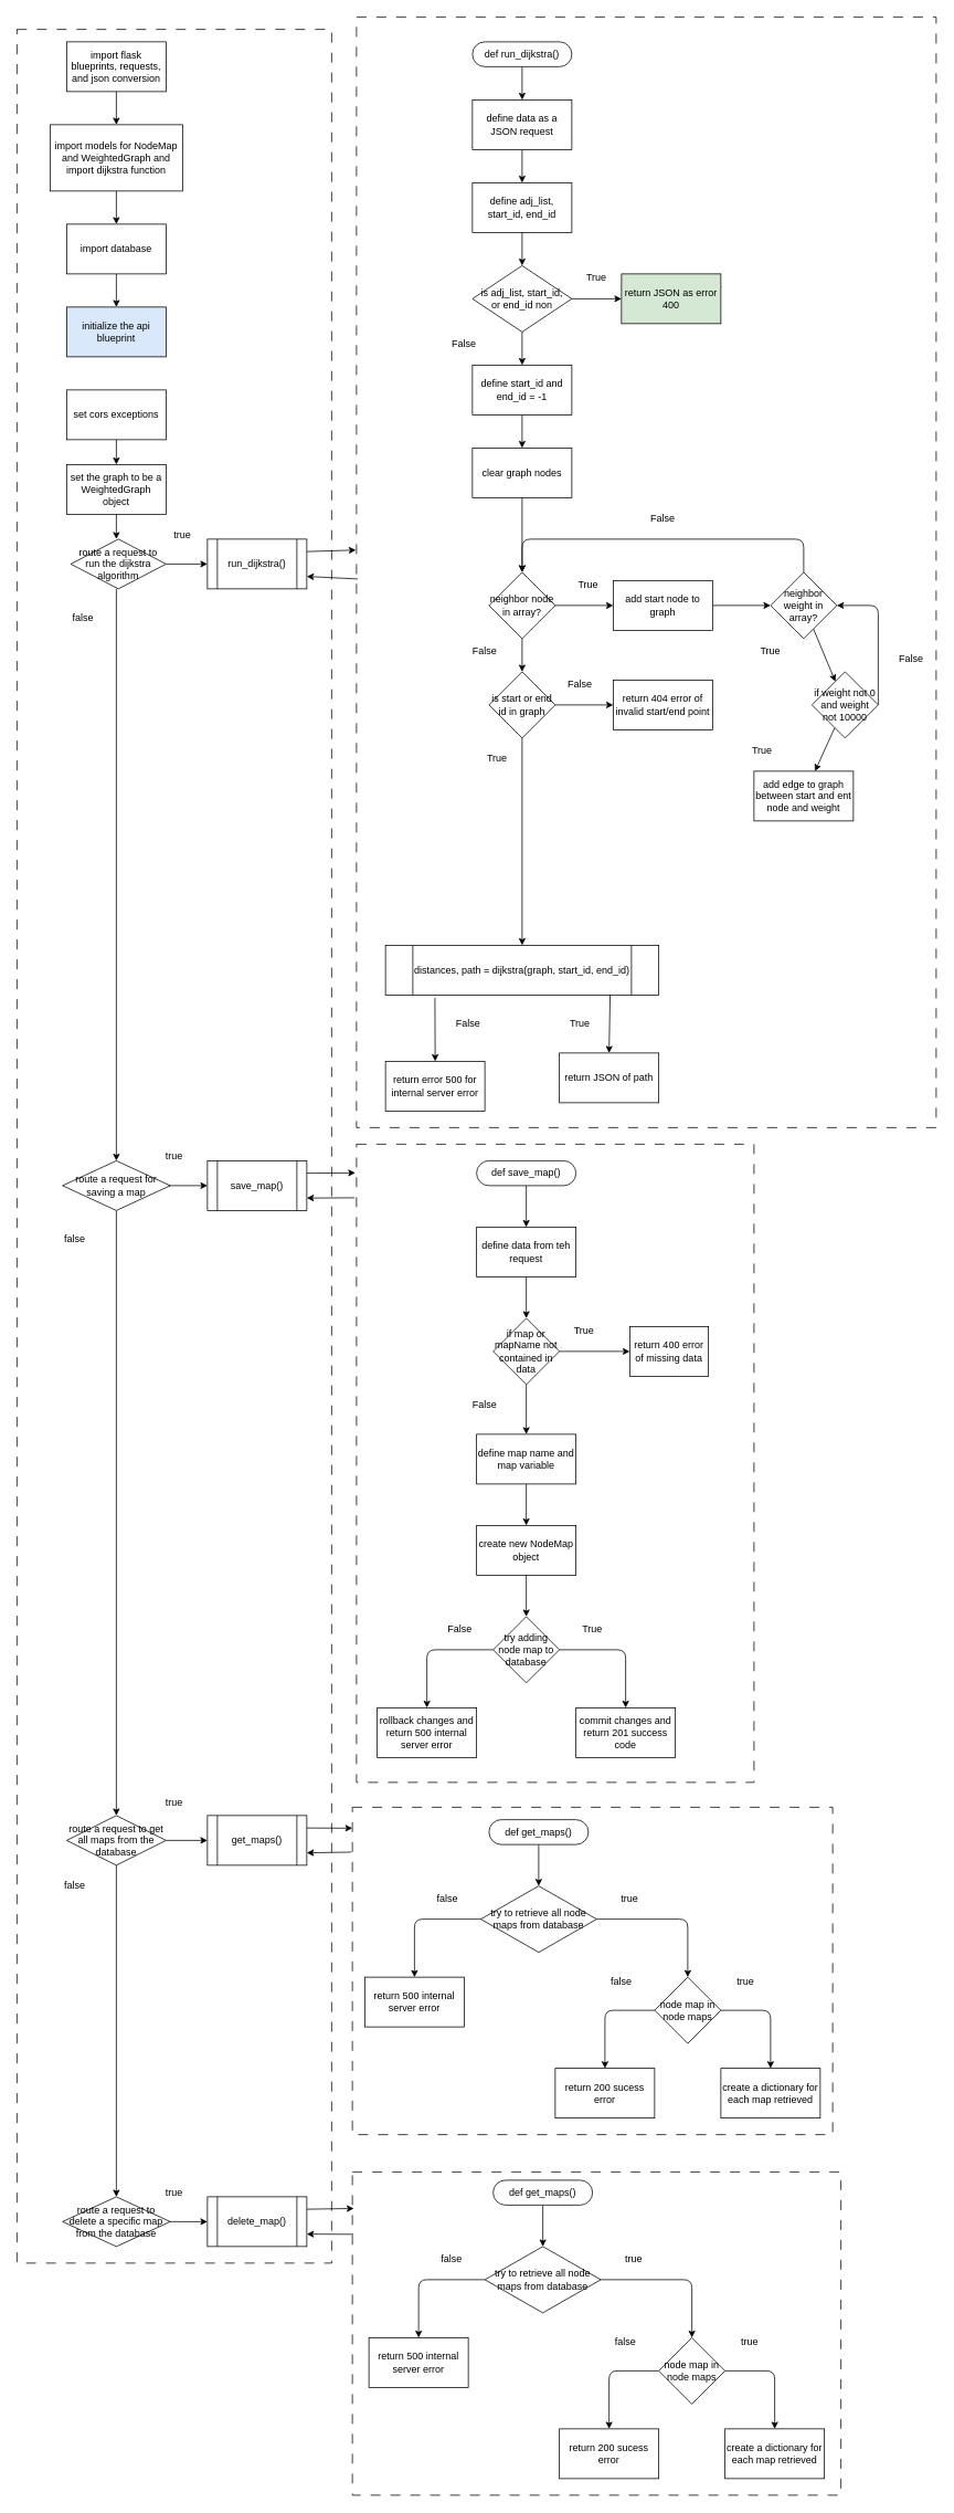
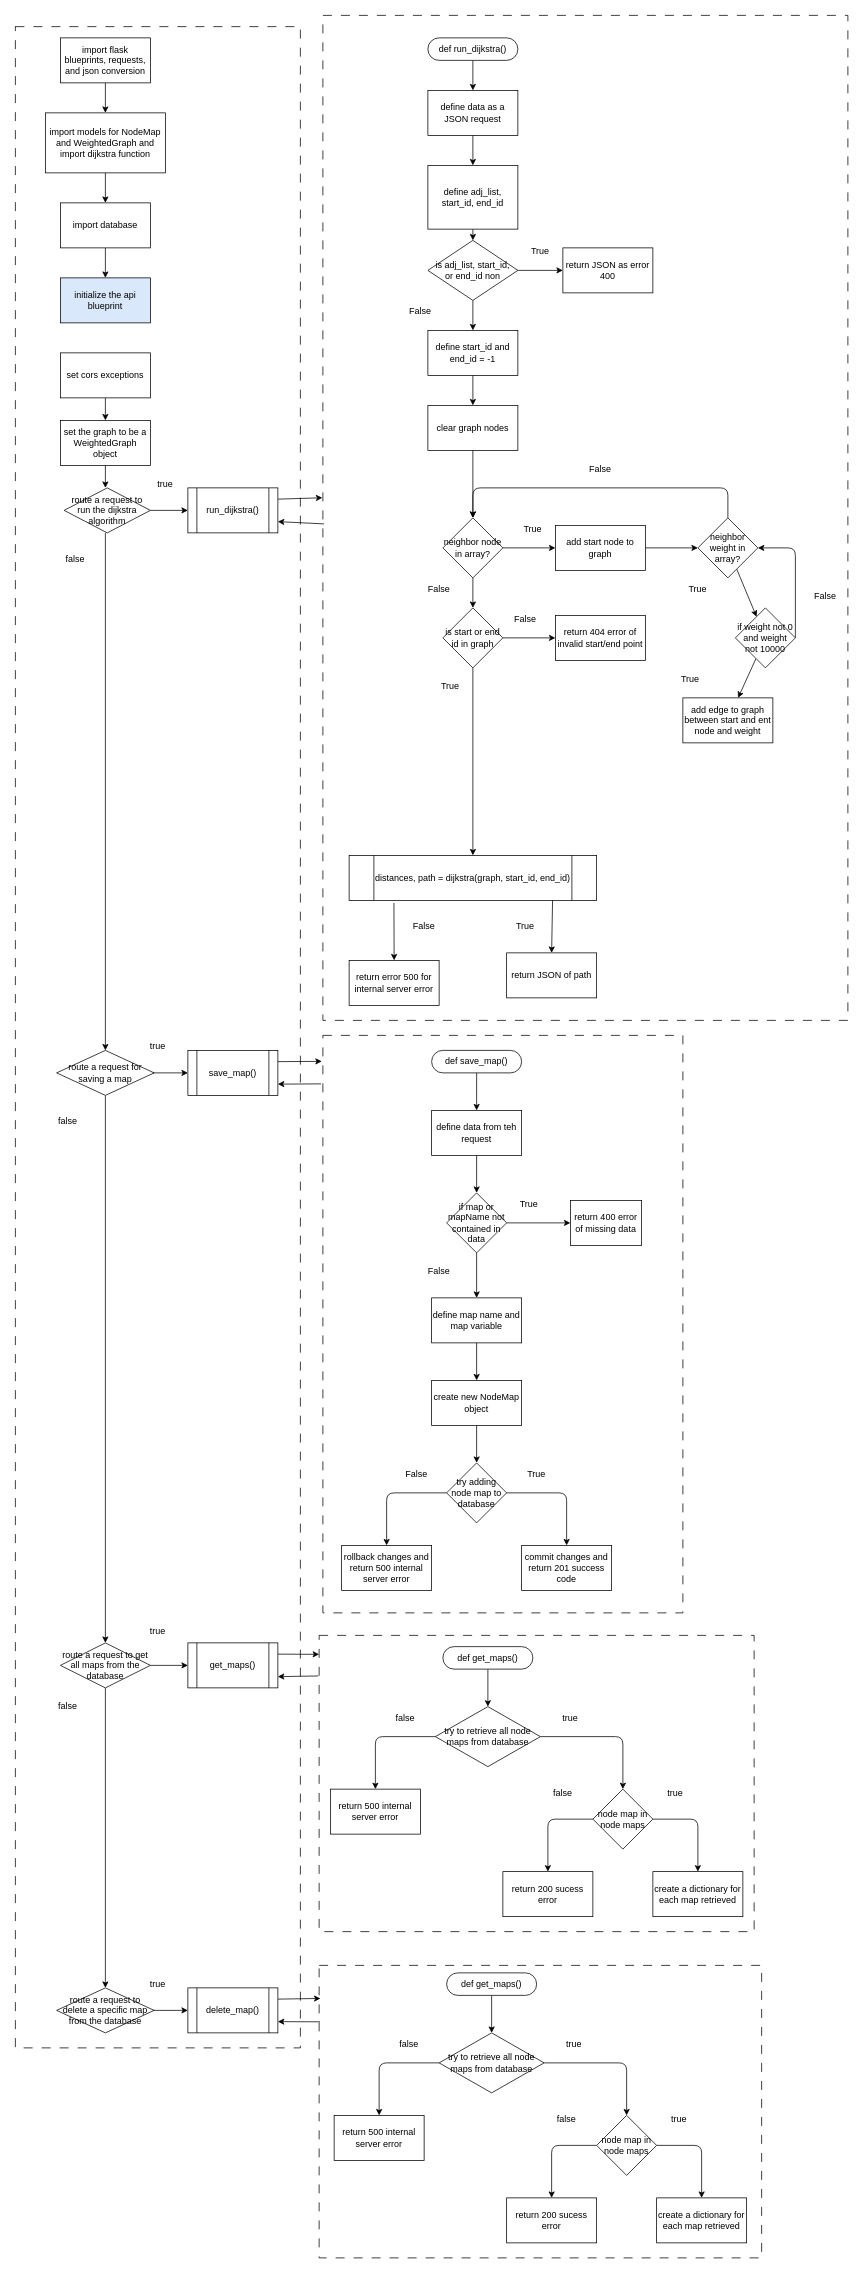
- <mxCell id="25" value="define adj_list, start_id, end_id" style="rounded=0;whiteSpace=wrap;html=1;" vertex="1" parent="1"><mxGeometry x="570" y="220" width="120" height="60" as="geometry" /></mxCell>
+ <mxCell id="25" value="define adj_list, start_id, end_id" style="rounded=0;whiteSpace=wrap;html=1;" vertex="1" parent="1"><mxGeometry x="570" y="220" width="120" height="85" as="geometry" /></mxCell>
- <mxCell id="29" value="return JSON as error 400" style="rounded=0;whiteSpace=wrap;html=1;fillColor=#d5e8d4;" vertex="1" parent="1"><mxGeometry x="750" y="330" width="120" height="60" as="geometry" /></mxCell>
+ <mxCell id="29" value="return JSON as error 400" style="rounded=0;whiteSpace=wrap;html=1;" vertex="1" parent="1"><mxGeometry x="750" y="330" width="120" height="60" as="geometry" /></mxCell>
